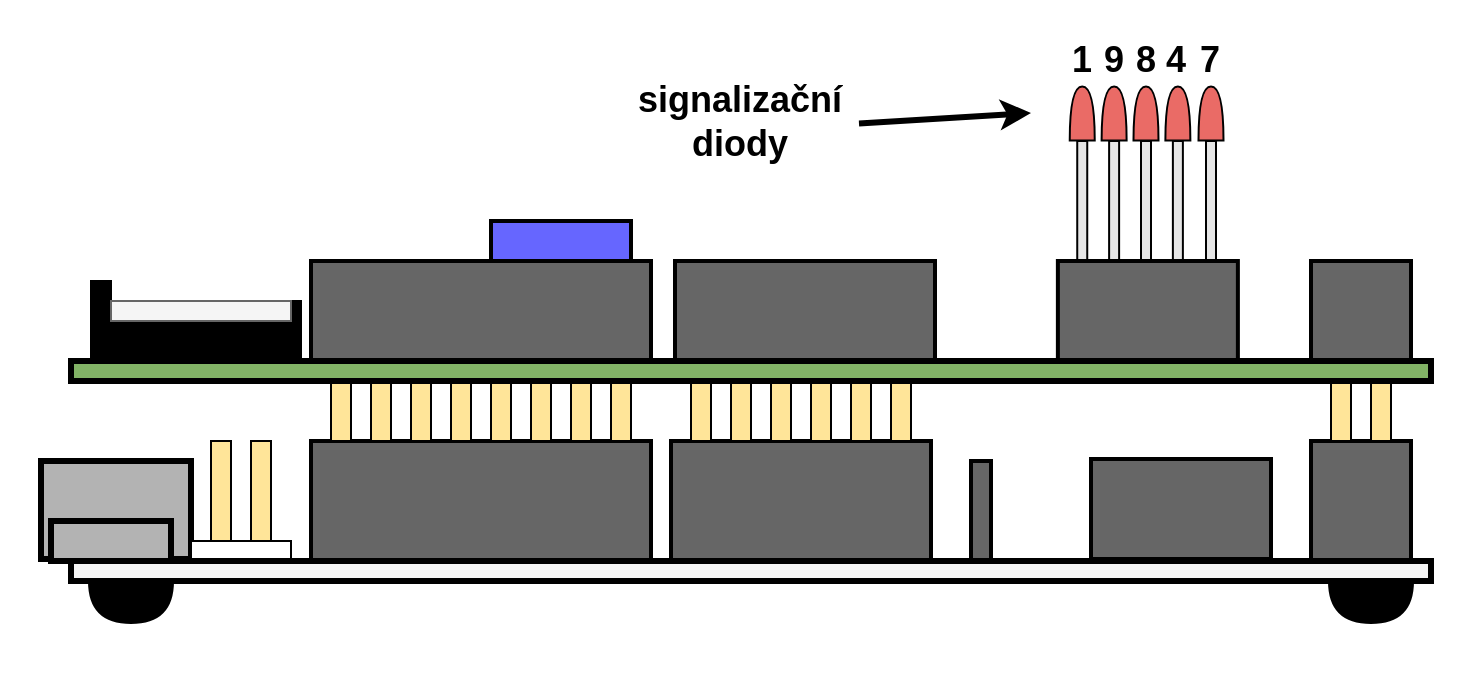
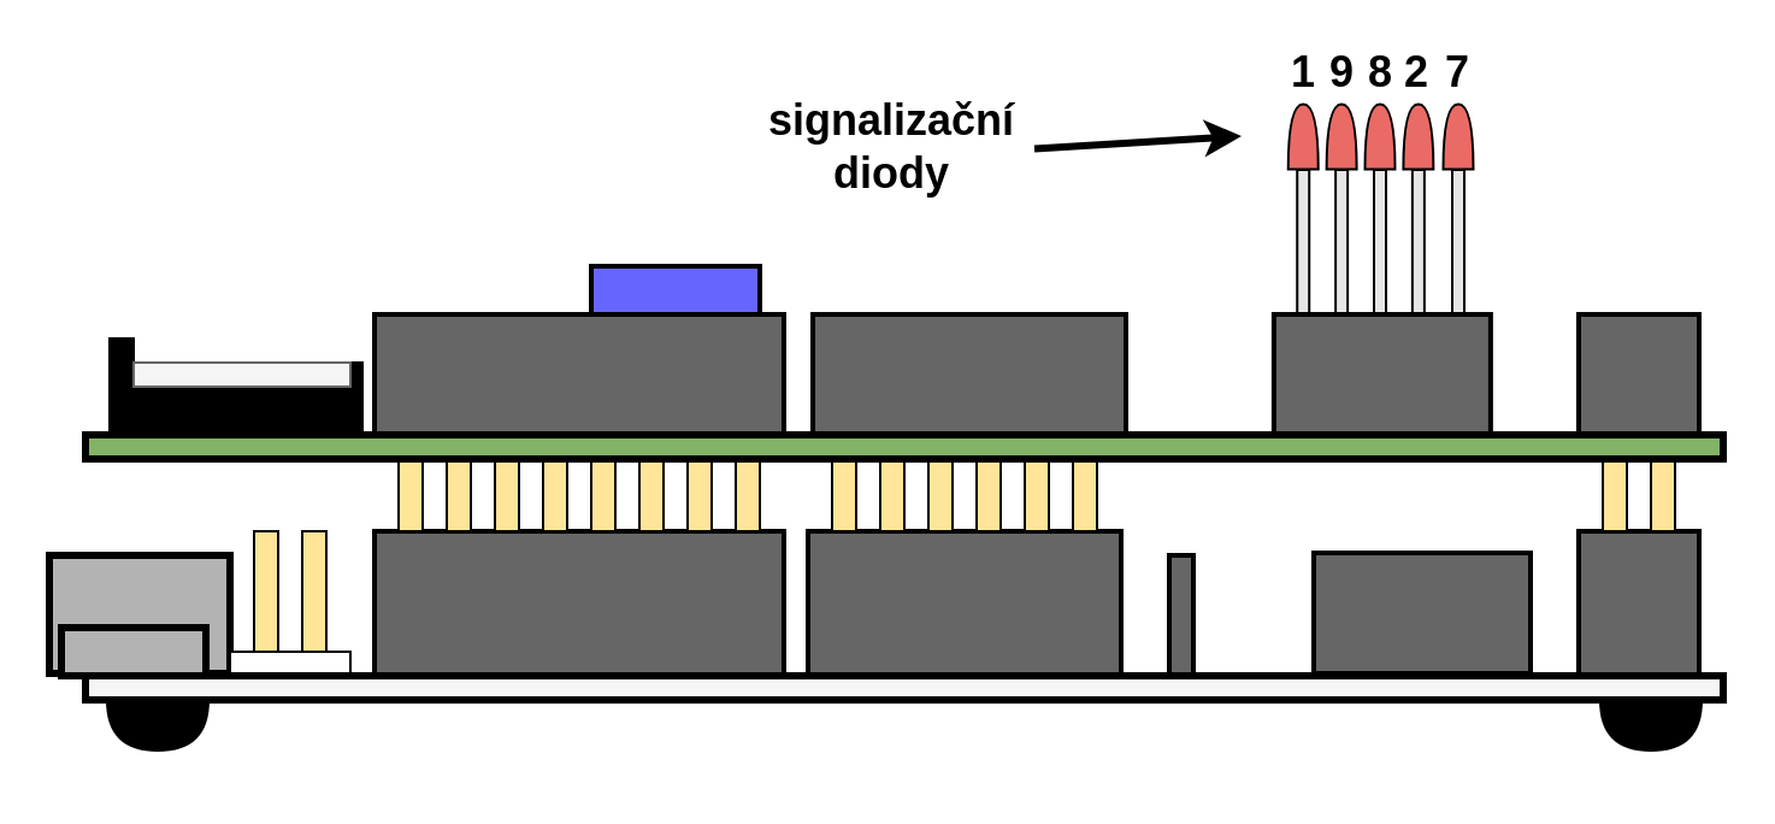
- <mxCell id="54" value="&lt;font style=&quot;font-size: 18px;&quot;&gt;&lt;b style=&quot;&quot;&gt;4&lt;/b&gt;&lt;/font&gt;" style="text;html=1;align=center;verticalAlign=middle;whiteSpace=wrap;rounded=0;" vertex="1" parent="1"><mxGeometry x="576.41" y="20" width="24.06" height="20" as="geometry" /></mxCell>
+ <mxCell id="54" value="&lt;font style=&quot;font-size: 18px;&quot;&gt;&lt;b style=&quot;&quot;&gt;2&lt;/b&gt;&lt;/font&gt;" style="text;html=1;align=center;verticalAlign=middle;whiteSpace=wrap;rounded=0;" vertex="1" parent="1"><mxGeometry x="576.41" y="20" width="24.06" height="20" as="geometry" /></mxCell>
